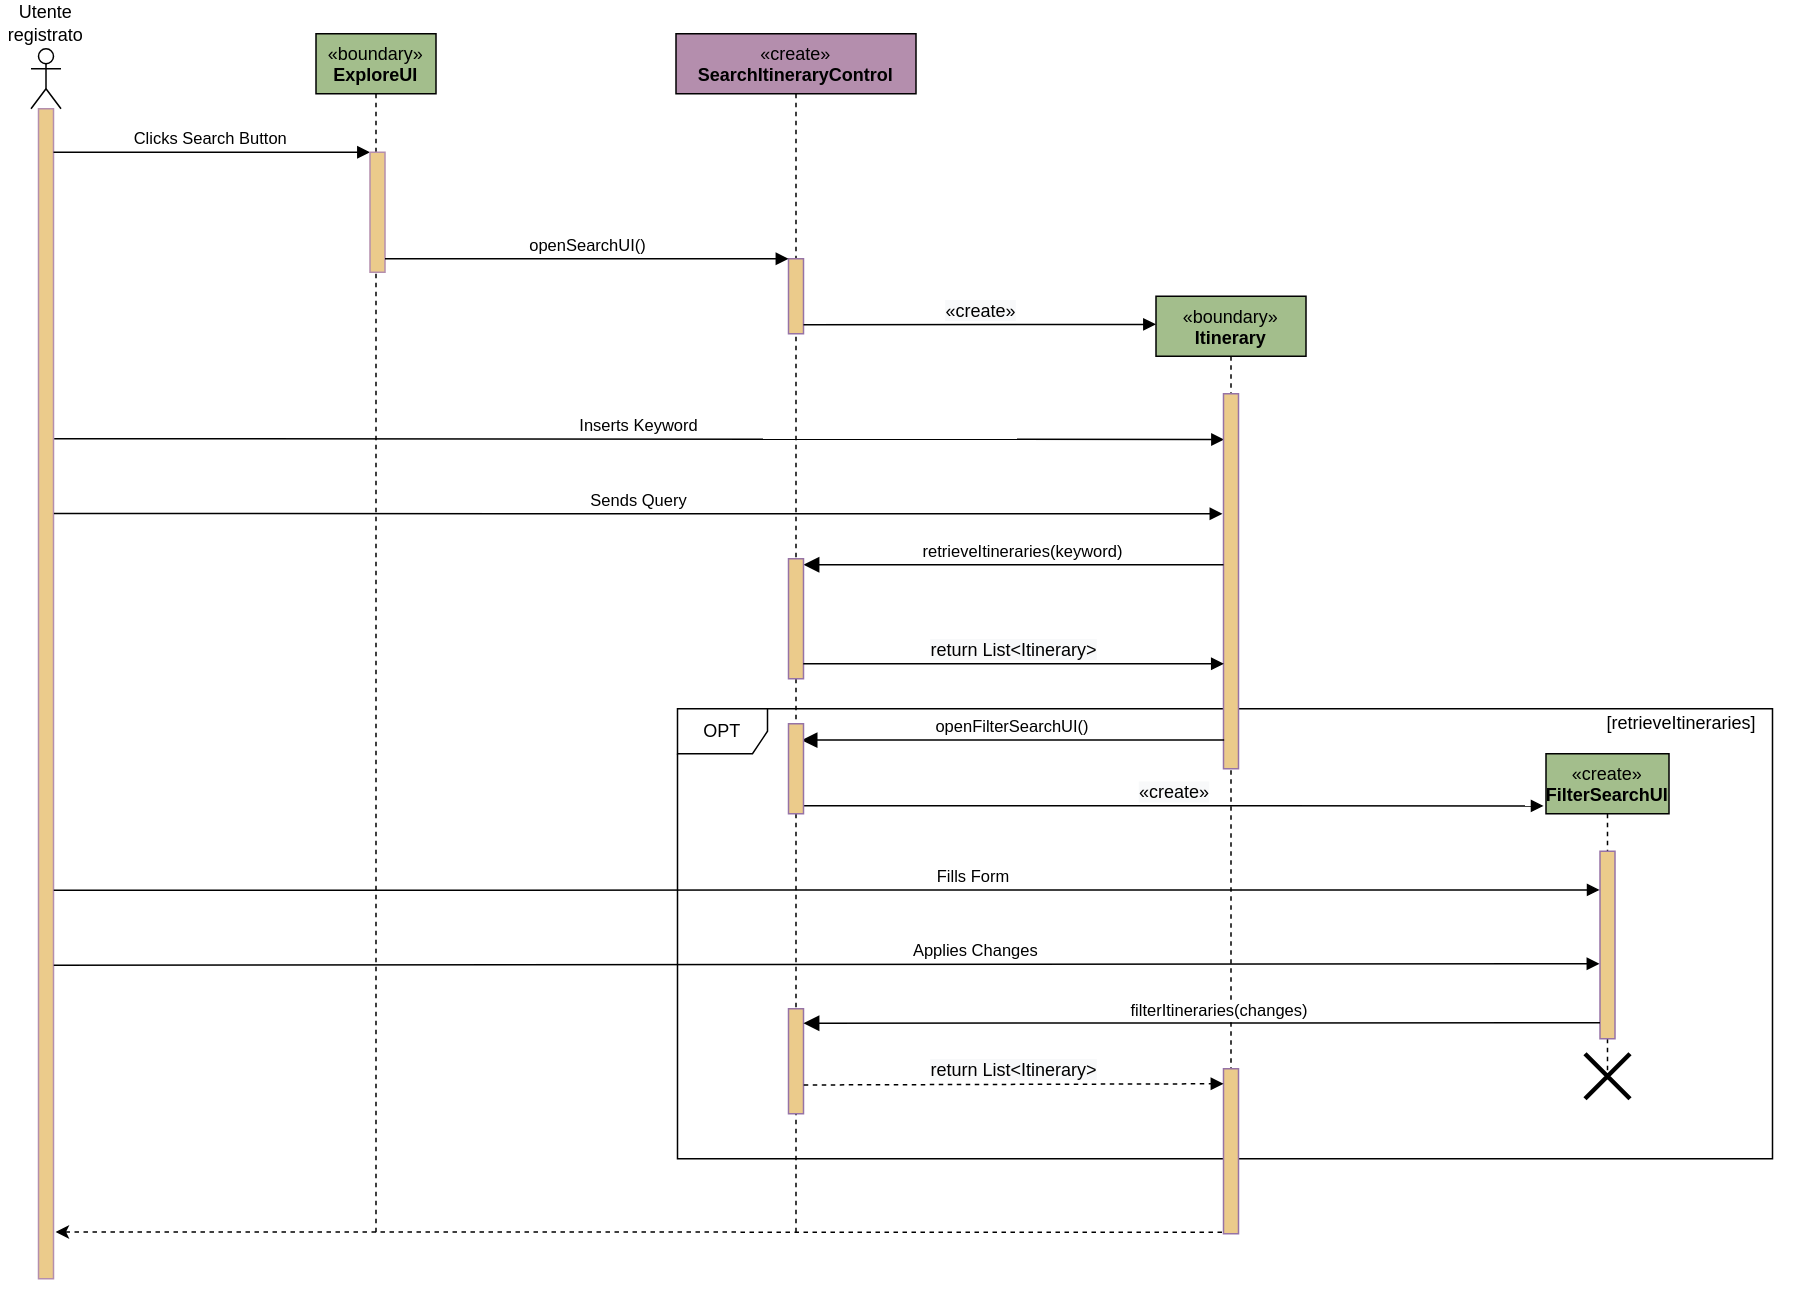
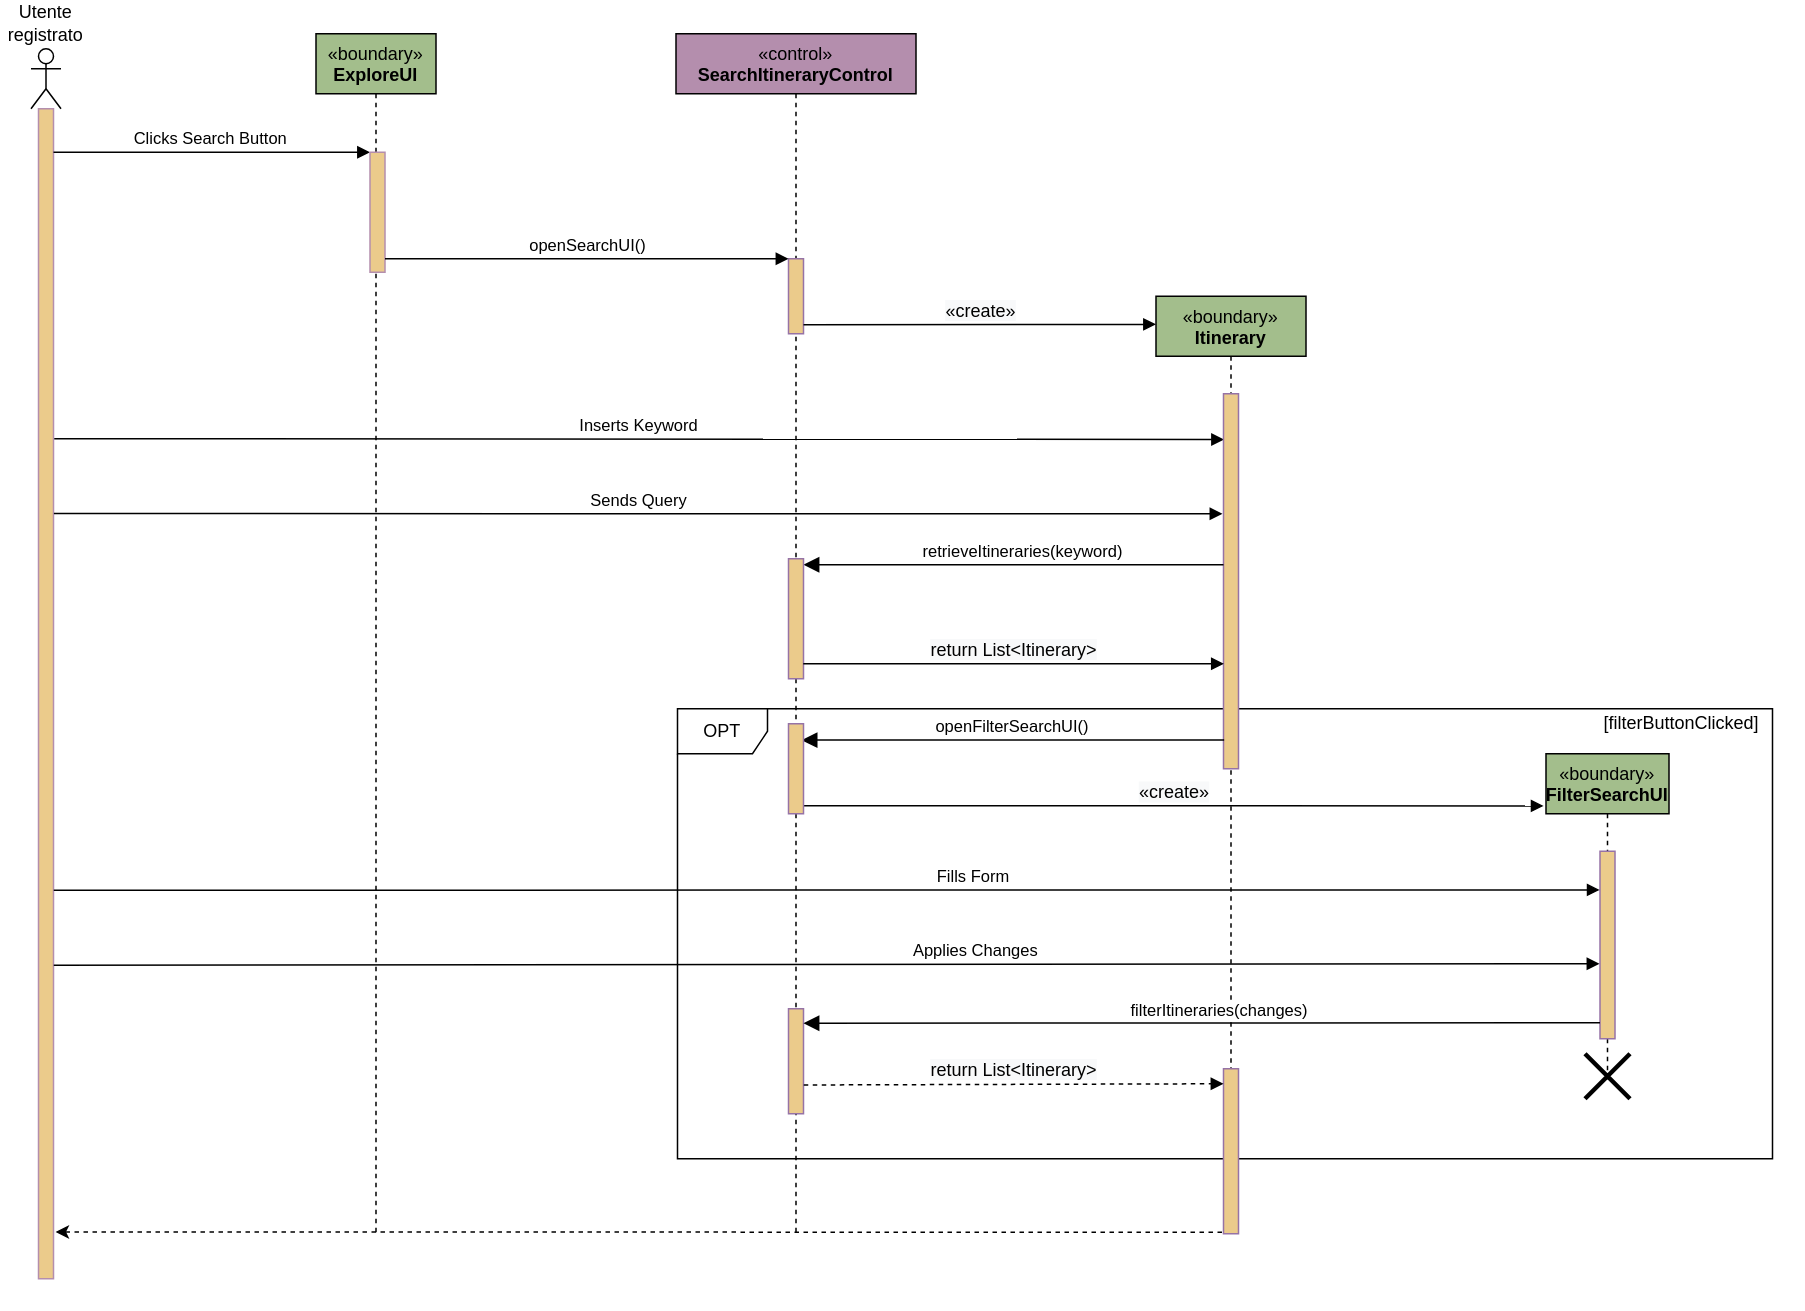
- <mxCell id="8" value="&lt;span&gt;«create»&lt;/span&gt;&lt;br&gt;&lt;b&gt;SearchItineraryControl&lt;/b&gt;" style="shape=umlLifeline;perimeter=lifelinePerimeter;whiteSpace=wrap;html=1;container=1;collapsible=0;recursiveResize=0;outlineConnect=0;rounded=0;shadow=0;glass=0;strokeWidth=1;verticalAlign=top;fillColor=#B48EAD;" parent="1" vertex="1"><mxGeometry x="450" y="20" width="160" height="800" as="geometry" /></mxCell>
+ <mxCell id="8" value="&lt;span&gt;«control»&lt;/span&gt;&lt;br&gt;&lt;b&gt;SearchItineraryControl&lt;/b&gt;" style="shape=umlLifeline;perimeter=lifelinePerimeter;whiteSpace=wrap;html=1;container=1;collapsible=0;recursiveResize=0;outlineConnect=0;rounded=0;shadow=0;glass=0;strokeWidth=1;verticalAlign=top;fillColor=#B48EAD;" parent="1" vertex="1"><mxGeometry x="450" y="20" width="160" height="800" as="geometry" /></mxCell>
- <mxCell id="22" value="[retrieveItineraries]" style="text;html=1;align=center;verticalAlign=middle;resizable=0;points=[];autosize=1;strokeColor=none;fillColor=none;" vertex="1" parent="1"><mxGeometry x="1060" y="470" width="120" height="20" as="geometry" /></mxCell>
+ <mxCell id="22" value="[filterButtonClicked]" style="text;html=1;align=center;verticalAlign=middle;resizable=0;points=[];autosize=1;strokeColor=none;fillColor=none;" vertex="1" parent="1"><mxGeometry x="1060" y="470" width="120" height="20" as="geometry" /></mxCell>
- <mxCell id="15" value="&lt;span&gt;«create»&lt;/span&gt;&lt;br&gt;&lt;b&gt;FilterSearchUI&lt;/b&gt;" style="shape=umlLifeline;perimeter=lifelinePerimeter;whiteSpace=wrap;html=1;container=1;collapsible=0;recursiveResize=0;outlineConnect=0;rounded=0;shadow=0;glass=0;strokeWidth=1;verticalAlign=top;fillColor=#A3BE8C;" parent="1" vertex="1"><mxGeometry x="1030" y="500" width="82" height="220" as="geometry" /></mxCell>
+ <mxCell id="15" value="&lt;span&gt;«boundary»&lt;/span&gt;&lt;br&gt;&lt;b&gt;FilterSearchUI&lt;/b&gt;" style="shape=umlLifeline;perimeter=lifelinePerimeter;whiteSpace=wrap;html=1;container=1;collapsible=0;recursiveResize=0;outlineConnect=0;rounded=0;shadow=0;glass=0;strokeWidth=1;verticalAlign=top;fillColor=#A3BE8C;" parent="1" vertex="1"><mxGeometry x="1030" y="500" width="82" height="220" as="geometry" /></mxCell>
